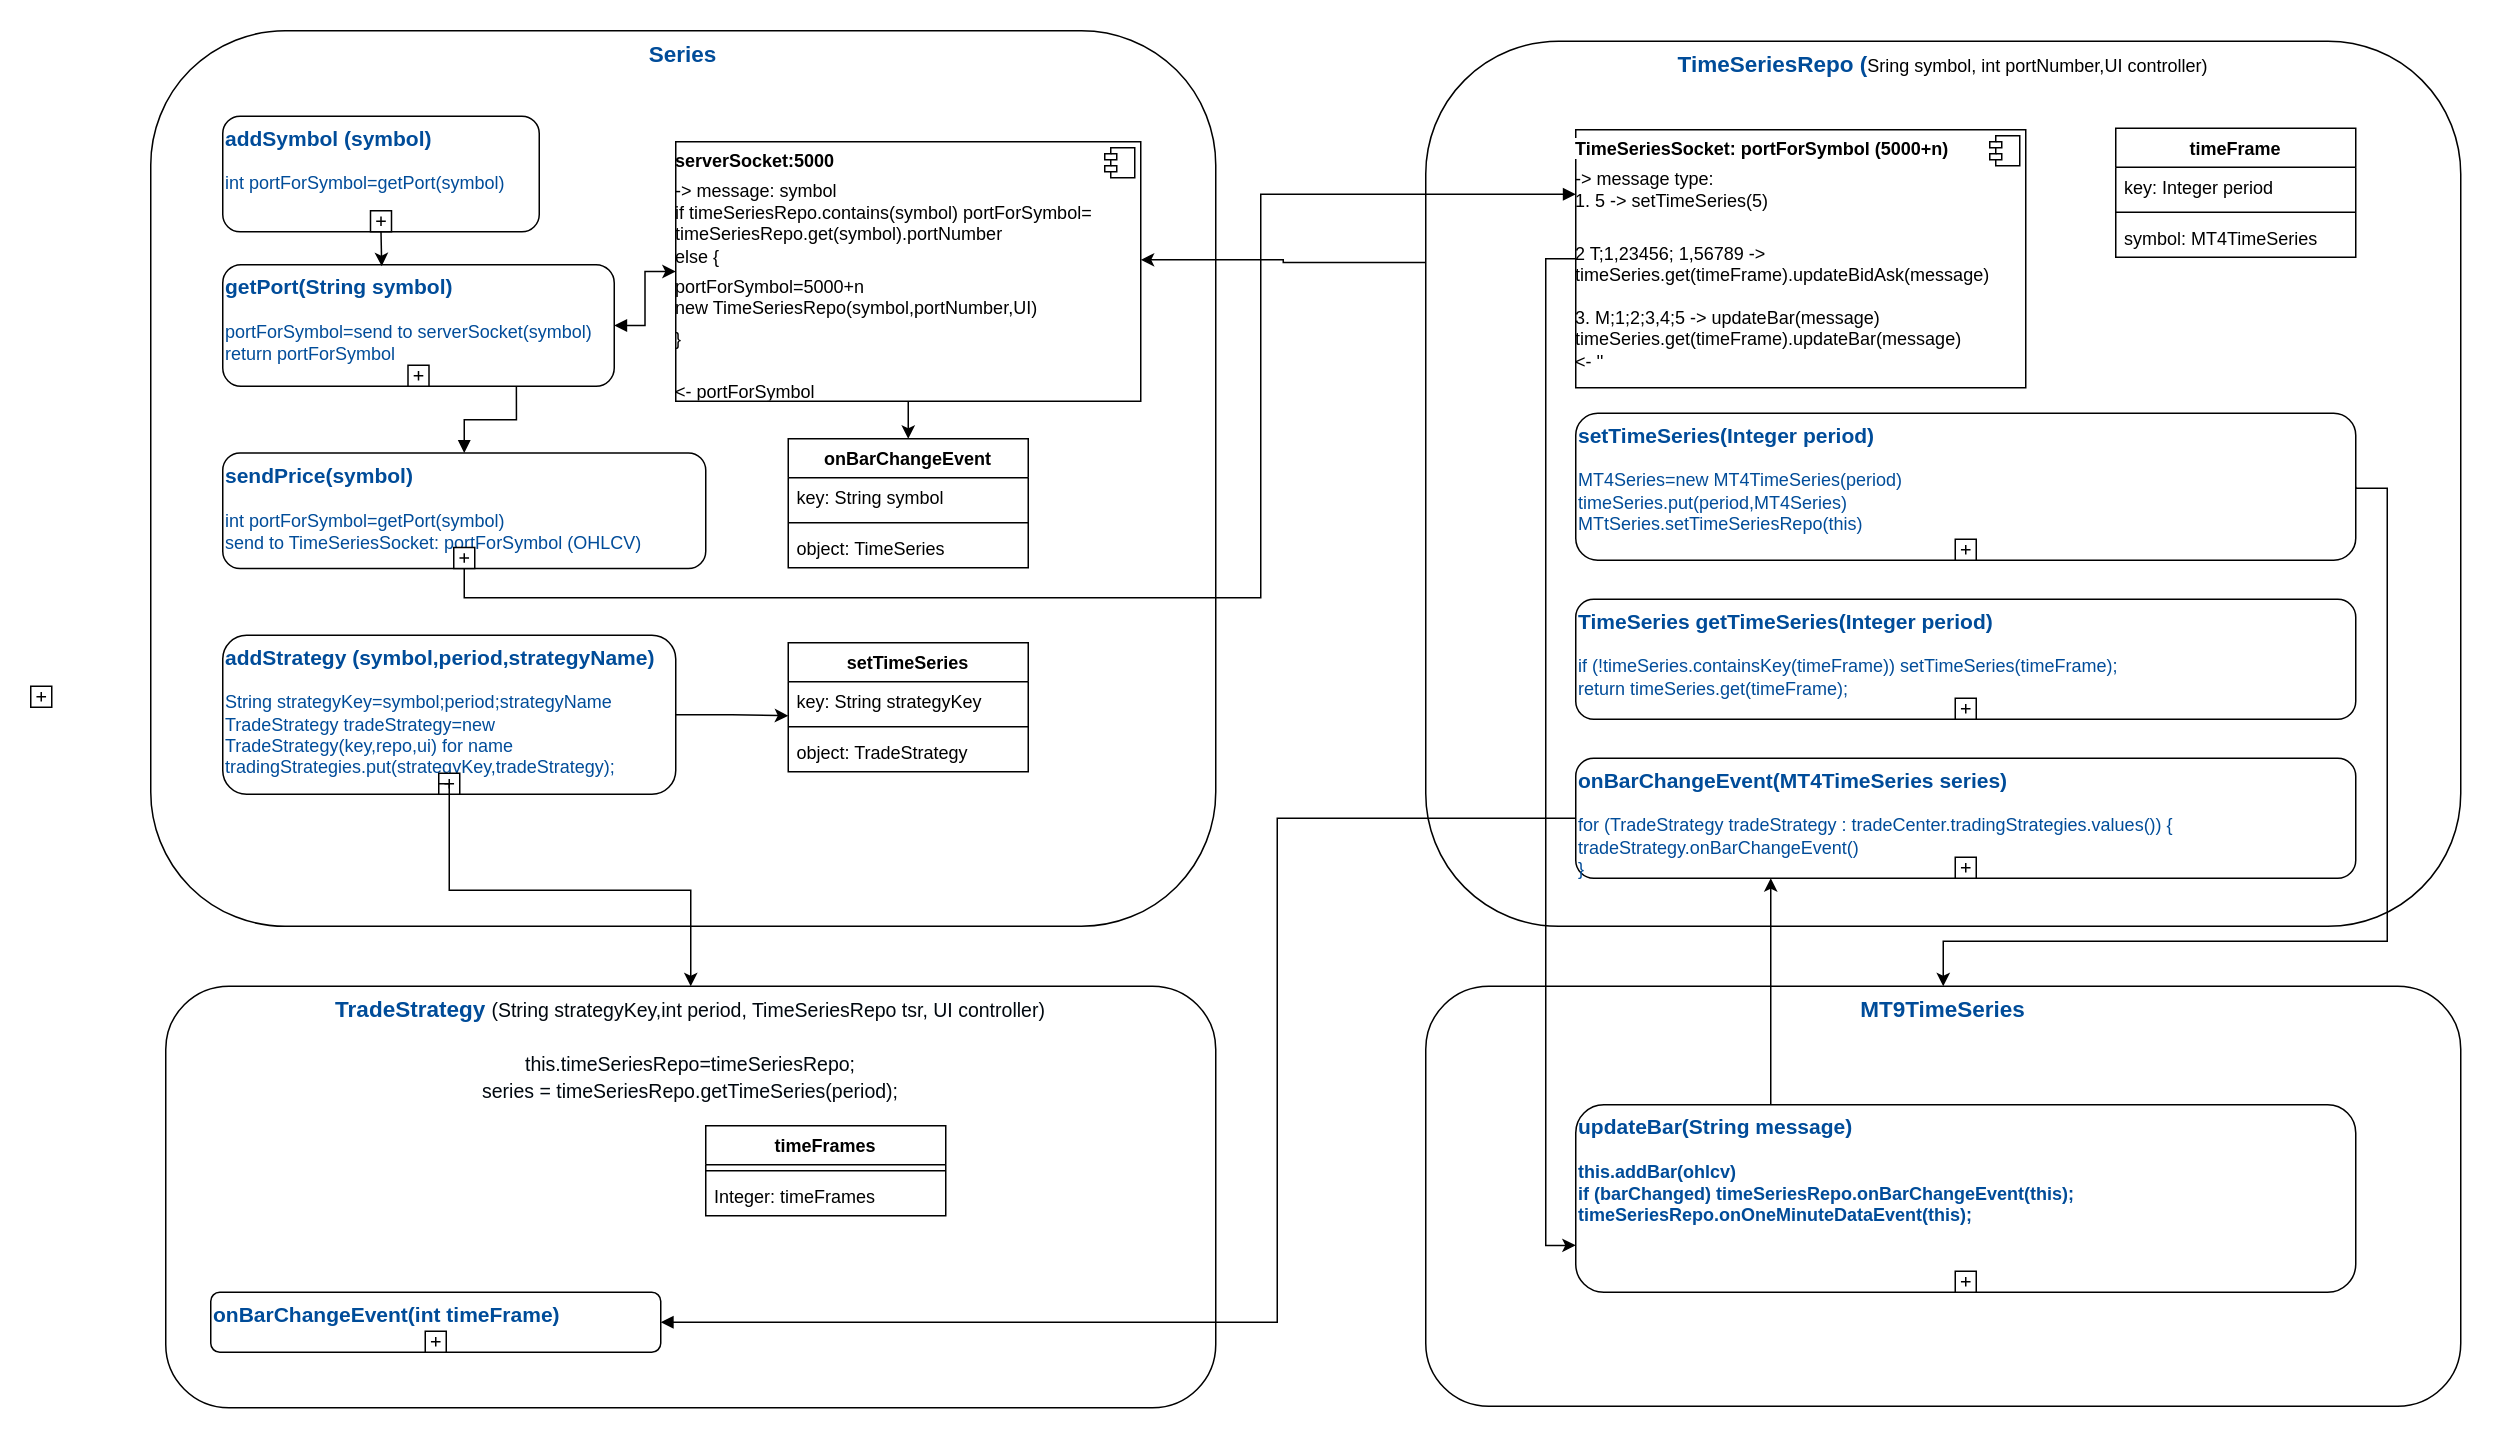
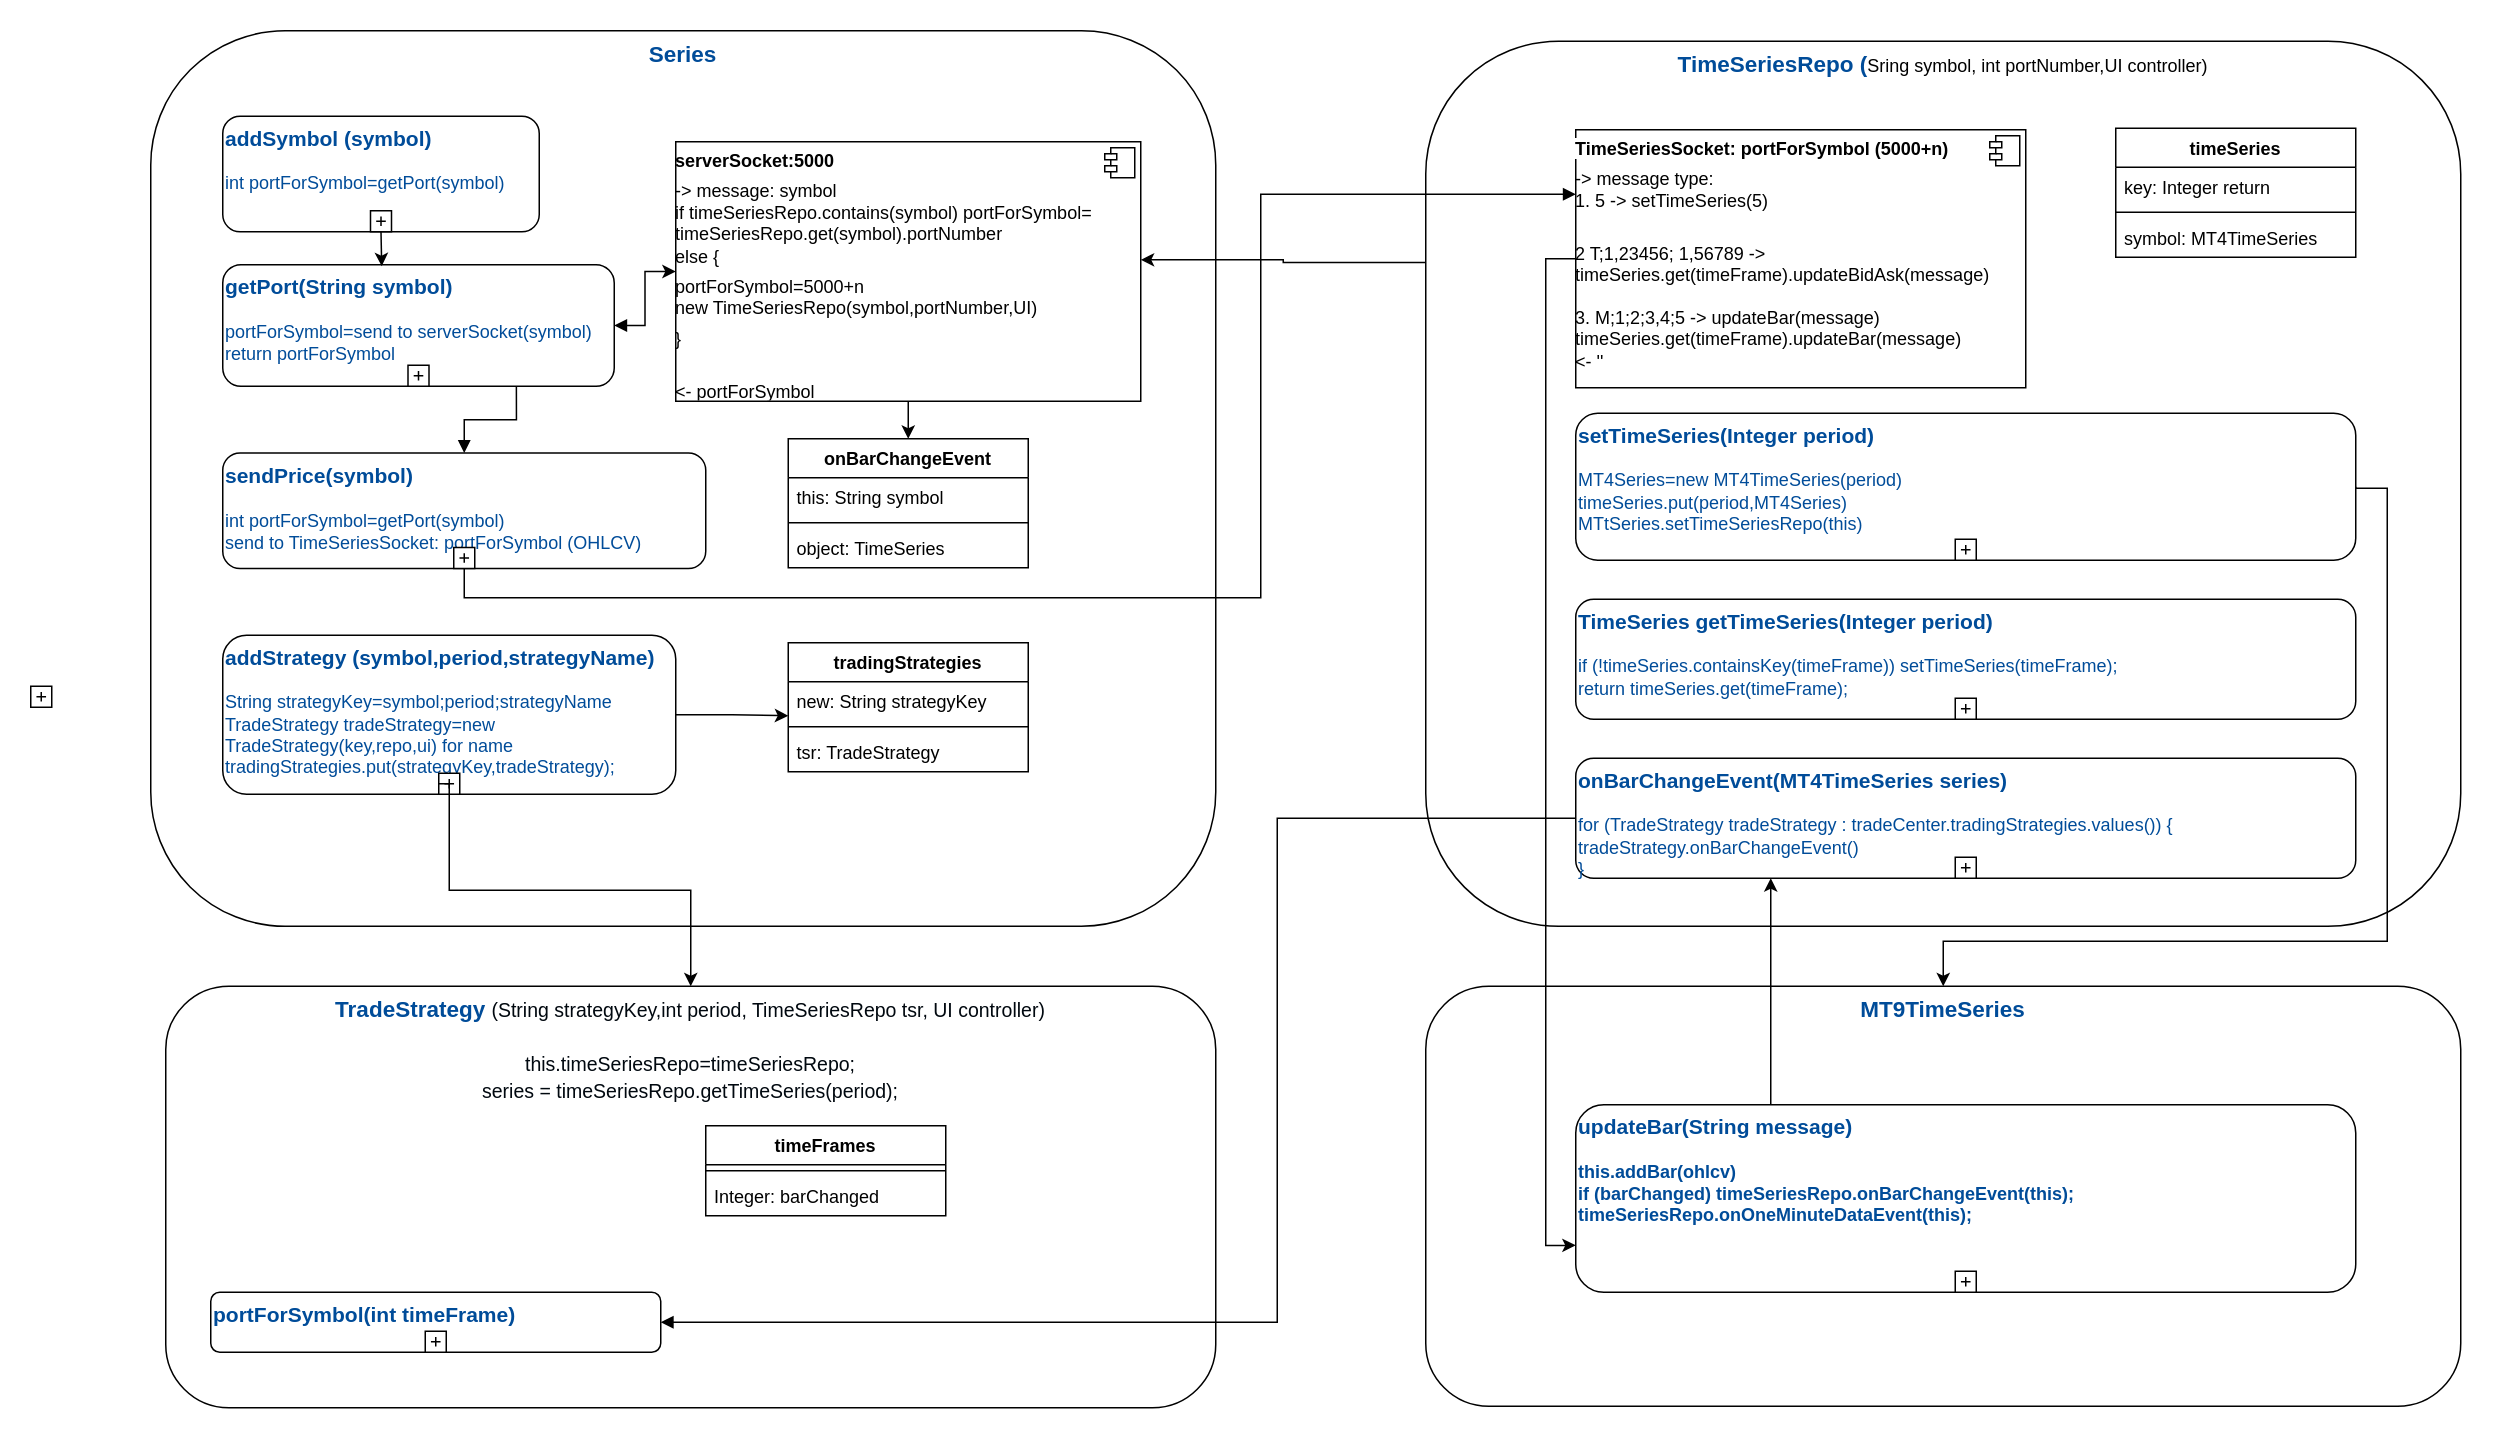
- <mxCell id="3" value="timeFrame" style="swimlane;fontStyle=1;align=center;verticalAlign=top;childLayout=stackLayout;horizontal=1;startSize=26;horizontalStack=0;resizeParent=1;resizeParentMax=0;resizeLast=0;collapsible=1;marginBottom=0;" vertex="1" parent="1"><mxGeometry x="1410" y="85" width="160" height="86" as="geometry" /></mxCell>
+ <mxCell id="3" value="timeSeries" style="swimlane;fontStyle=1;align=center;verticalAlign=top;childLayout=stackLayout;horizontal=1;startSize=26;horizontalStack=0;resizeParent=1;resizeParentMax=0;resizeLast=0;collapsible=1;marginBottom=0;" vertex="1" parent="1"><mxGeometry x="1410" y="85" width="160" height="86" as="geometry" /></mxCell>
- <mxCell id="4" value="key: Integer period" style="text;strokeColor=none;fillColor=none;align=left;verticalAlign=top;spacingLeft=4;spacingRight=4;overflow=hidden;rotatable=0;points=[[0,0.5],[1,0.5]];portConstraint=eastwest;" vertex="1" parent="3"><mxGeometry y="26" width="160" height="26" as="geometry" /></mxCell>
+ <mxCell id="4" value="key: Integer return" style="text;strokeColor=none;fillColor=none;align=left;verticalAlign=top;spacingLeft=4;spacingRight=4;overflow=hidden;rotatable=0;points=[[0,0.5],[1,0.5]];portConstraint=eastwest;" vertex="1" parent="3"><mxGeometry y="26" width="160" height="26" as="geometry" /></mxCell>
- <mxCell id="11" value="key: String symbol" style="text;strokeColor=none;fillColor=none;align=left;verticalAlign=top;spacingLeft=4;spacingRight=4;overflow=hidden;rotatable=0;points=[[0,0.5],[1,0.5]];portConstraint=eastwest;" vertex="1" parent="10"><mxGeometry y="26" width="160" height="26" as="geometry" /></mxCell>
+ <mxCell id="11" value="this: String symbol" style="text;strokeColor=none;fillColor=none;align=left;verticalAlign=top;spacingLeft=4;spacingRight=4;overflow=hidden;rotatable=0;points=[[0,0.5],[1,0.5]];portConstraint=eastwest;" vertex="1" parent="10"><mxGeometry y="26" width="160" height="26" as="geometry" /></mxCell>
- <mxCell id="34" value="setTimeSeries" style="swimlane;fontStyle=1;align=center;verticalAlign=top;childLayout=stackLayout;horizontal=1;startSize=26;horizontalStack=0;resizeParent=1;resizeParentMax=0;resizeLast=0;collapsible=1;marginBottom=0;fillColor=none;" vertex="1" parent="1"><mxGeometry x="525" y="428" width="160" height="86" as="geometry" /></mxCell>
+ <mxCell id="34" value="tradingStrategies" style="swimlane;fontStyle=1;align=center;verticalAlign=top;childLayout=stackLayout;horizontal=1;startSize=26;horizontalStack=0;resizeParent=1;resizeParentMax=0;resizeLast=0;collapsible=1;marginBottom=0;fillColor=none;" vertex="1" parent="1"><mxGeometry x="525" y="428" width="160" height="86" as="geometry" /></mxCell>
- <mxCell id="35" value="key: String strategyKey" style="text;strokeColor=none;fillColor=none;align=left;verticalAlign=top;spacingLeft=4;spacingRight=4;overflow=hidden;rotatable=0;points=[[0,0.5],[1,0.5]];portConstraint=eastwest;" vertex="1" parent="34"><mxGeometry y="26" width="160" height="26" as="geometry" /></mxCell>
+ <mxCell id="35" value="new: String strategyKey" style="text;strokeColor=none;fillColor=none;align=left;verticalAlign=top;spacingLeft=4;spacingRight=4;overflow=hidden;rotatable=0;points=[[0,0.5],[1,0.5]];portConstraint=eastwest;" vertex="1" parent="34"><mxGeometry y="26" width="160" height="26" as="geometry" /></mxCell>
- <mxCell id="37" value="object: TradeStrategy" style="text;strokeColor=none;fillColor=none;align=left;verticalAlign=top;spacingLeft=4;spacingRight=4;overflow=hidden;rotatable=0;points=[[0,0.5],[1,0.5]];portConstraint=eastwest;" vertex="1" parent="34"><mxGeometry y="60" width="160" height="26" as="geometry" /></mxCell>
+ <mxCell id="37" value="tsr: TradeStrategy" style="text;strokeColor=none;fillColor=none;align=left;verticalAlign=top;spacingLeft=4;spacingRight=4;overflow=hidden;rotatable=0;points=[[0,0.5],[1,0.5]];portConstraint=eastwest;" vertex="1" parent="34"><mxGeometry y="60" width="160" height="26" as="geometry" /></mxCell>
- <mxCell id="9" value="Integer: timeFrames" style="text;strokeColor=none;fillColor=none;align=left;verticalAlign=top;spacingLeft=4;spacingRight=4;overflow=hidden;rotatable=0;points=[[0,0.5],[1,0.5]];portConstraint=eastwest;" vertex="1" parent="7"><mxGeometry y="34" width="160" height="26" as="geometry" /></mxCell>
+ <mxCell id="9" value="Integer: barChanged" style="text;strokeColor=none;fillColor=none;align=left;verticalAlign=top;spacingLeft=4;spacingRight=4;overflow=hidden;rotatable=0;points=[[0,0.5],[1,0.5]];portConstraint=eastwest;" vertex="1" parent="7"><mxGeometry y="34" width="160" height="26" as="geometry" /></mxCell>
- <mxCell id="51" value="&lt;font style=&quot;font-size: 14px&quot;&gt;onBarChangeEvent(int timeFrame)&lt;br&gt;&lt;/font&gt;&lt;br&gt;&lt;div&gt;&lt;br&gt;&lt;/div&gt;&lt;div&gt;&lt;br&gt;&lt;/div&gt;" style="html=1;whiteSpace=wrap;rounded=1;fillColor=none;fontSize=12;fontColor=#004C99;verticalAlign=top;align=left;fontStyle=1" vertex="1" parent="1"><mxGeometry x="140" y="861" width="300" height="40" as="geometry" /></mxCell>
+ <mxCell id="51" value="&lt;font style=&quot;font-size: 14px&quot;&gt;portForSymbol(int timeFrame)&lt;br&gt;&lt;/font&gt;&lt;br&gt;&lt;div&gt;&lt;br&gt;&lt;/div&gt;&lt;div&gt;&lt;br&gt;&lt;/div&gt;" style="html=1;whiteSpace=wrap;rounded=1;fillColor=none;fontSize=12;fontColor=#004C99;verticalAlign=top;align=left;fontStyle=1" vertex="1" parent="1"><mxGeometry x="140" y="861" width="300" height="40" as="geometry" /></mxCell>
